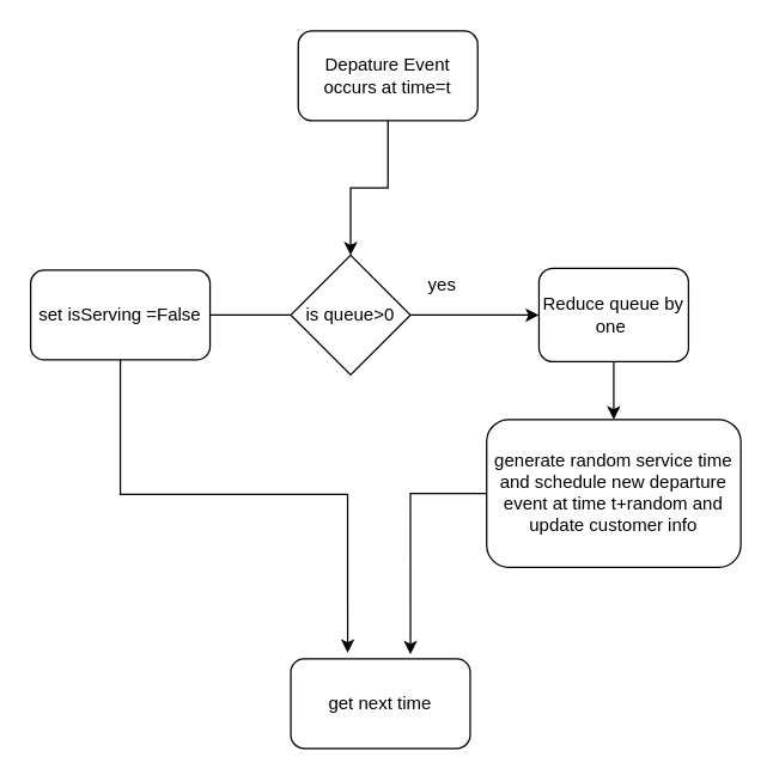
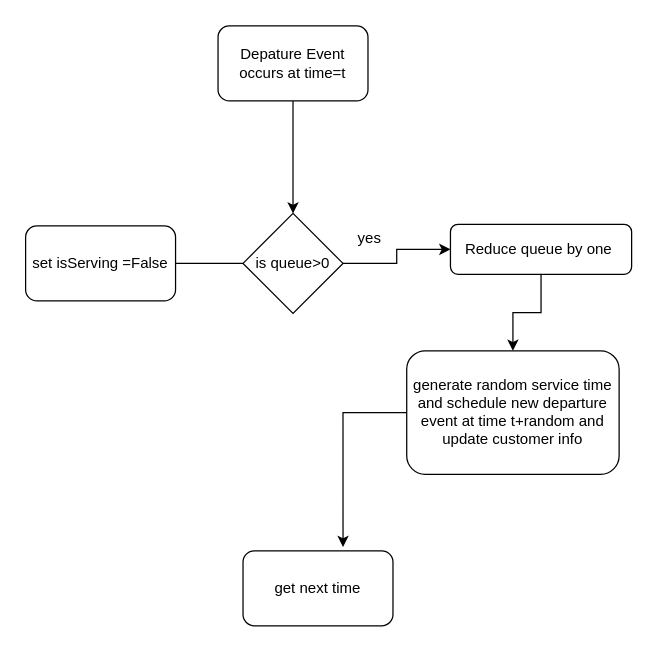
- <mxCell id="3" value="Depature Event occurs at time=t" style="rounded=1;whiteSpace=wrap;html=1;" vertex="1" parent="1"><mxGeometry x="199" y="20" width="120" height="60" as="geometry" /></mxCell>
+ <mxCell id="3" value="Depature Event occurs at time=t" style="rounded=1;whiteSpace=wrap;html=1;" vertex="1" parent="1"><mxGeometry x="174" y="20" width="120" height="60" as="geometry" /></mxCell>
- <mxCell id="8" value="Reduce queue by one&amp;nbsp;" style="rounded=1;whiteSpace=wrap;html=1;" vertex="1" parent="1"><mxGeometry x="360" y="178.75" width="100" height="62.5" as="geometry" /></mxCell>
+ <mxCell id="8" value="Reduce queue by one&amp;nbsp;" style="rounded=1;whiteSpace=wrap;html=1;" vertex="1" parent="1"><mxGeometry x="360" y="178.75" width="145" height="40" as="geometry" /></mxCell>
- <mxCell id="12" value="" style="edgeStyle=orthogonalEdgeStyle;rounded=0;orthogonalLoop=1;jettySize=auto;html=1;entryX=0.317;entryY=-0.067;entryDx=0;entryDy=0;entryPerimeter=0;" edge="1" parent="1" source="13" target="14"><mxGeometry relative="1" as="geometry"><mxPoint x="230" y="330" as="targetPoint" /><Array as="points"><mxPoint x="80" y="330" /><mxPoint x="232" y="330" /></Array></mxGeometry></mxCell>
